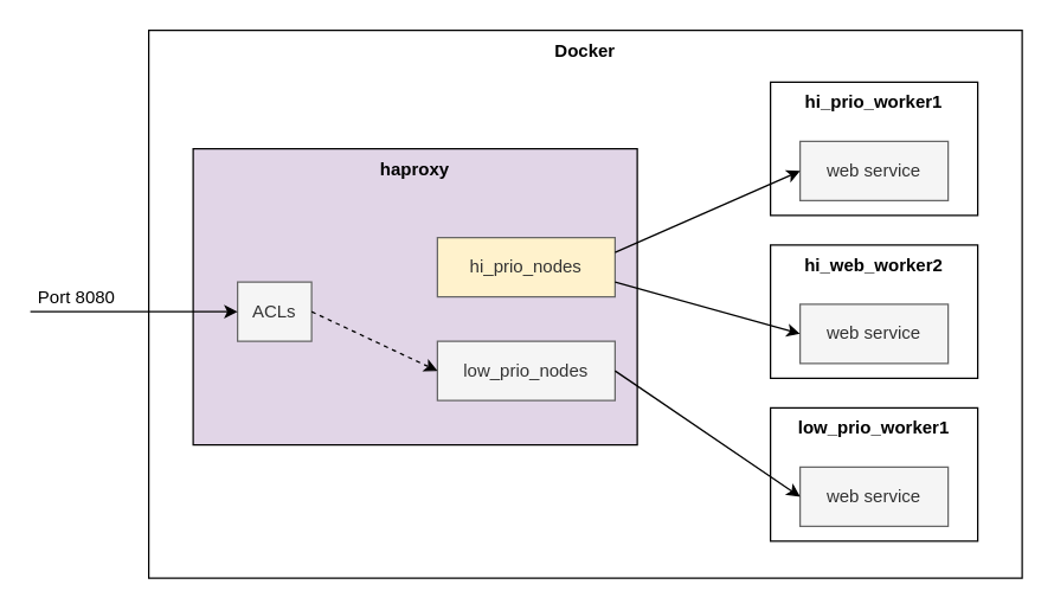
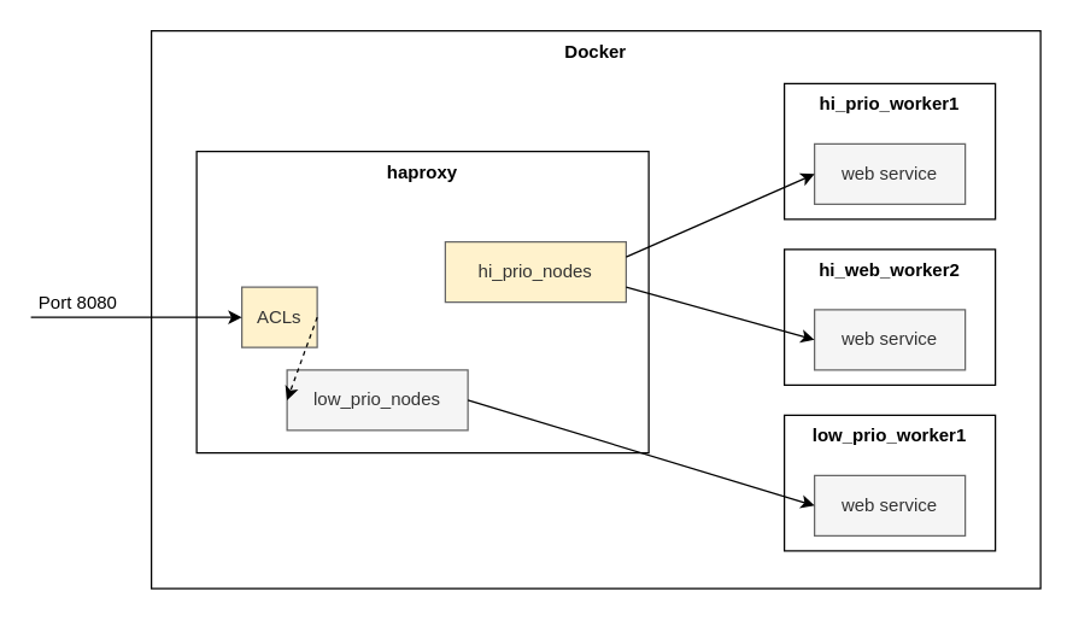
- <mxCell id="3" value="&lt;b&gt;haproxy&lt;/b&gt;" style="rounded=0;whiteSpace=wrap;html=1;horizontal=1;labelPosition=center;verticalLabelPosition=middle;align=center;verticalAlign=top;shadow=0;comic=0;fillColor=#e1d5e7;" vertex="1" parent="1"><mxGeometry x="130" y="100" width="300" height="200" as="geometry" /></mxCell>
+ <mxCell id="3" value="&lt;b&gt;haproxy&lt;/b&gt;" style="rounded=0;whiteSpace=wrap;html=1;horizontal=1;labelPosition=center;verticalLabelPosition=middle;align=center;verticalAlign=top;shadow=0;comic=0;" vertex="1" parent="1"><mxGeometry x="130" y="100" width="300" height="200" as="geometry" /></mxCell>
- <mxCell id="6" value="ACLs" style="rounded=0;whiteSpace=wrap;html=1;comic=0;fillColor=#f5f5f5;strokeColor=#666666;fontColor=#333333;" vertex="1" parent="1"><mxGeometry x="160" y="190" width="50" height="40" as="geometry" /></mxCell>
+ <mxCell id="6" value="ACLs" style="rounded=0;whiteSpace=wrap;html=1;comic=0;fillColor=#fff2cc;strokeColor=#666666;fontColor=#333333;" vertex="1" parent="1"><mxGeometry x="160" y="190" width="50" height="40" as="geometry" /></mxCell>
- <mxCell id="5" value="low_prio_nodes" style="rounded=0;whiteSpace=wrap;html=1;comic=0;fillColor=#f5f5f5;strokeColor=#666666;fontColor=#333333;" vertex="1" parent="1"><mxGeometry x="295" y="230" width="120" height="40" as="geometry" /></mxCell>
+ <mxCell id="5" value="low_prio_nodes" style="rounded=0;whiteSpace=wrap;html=1;comic=0;fillColor=#f5f5f5;strokeColor=#666666;fontColor=#333333;" vertex="1" parent="1"><mxGeometry x="190" y="245" width="120" height="40" as="geometry" /></mxCell>
